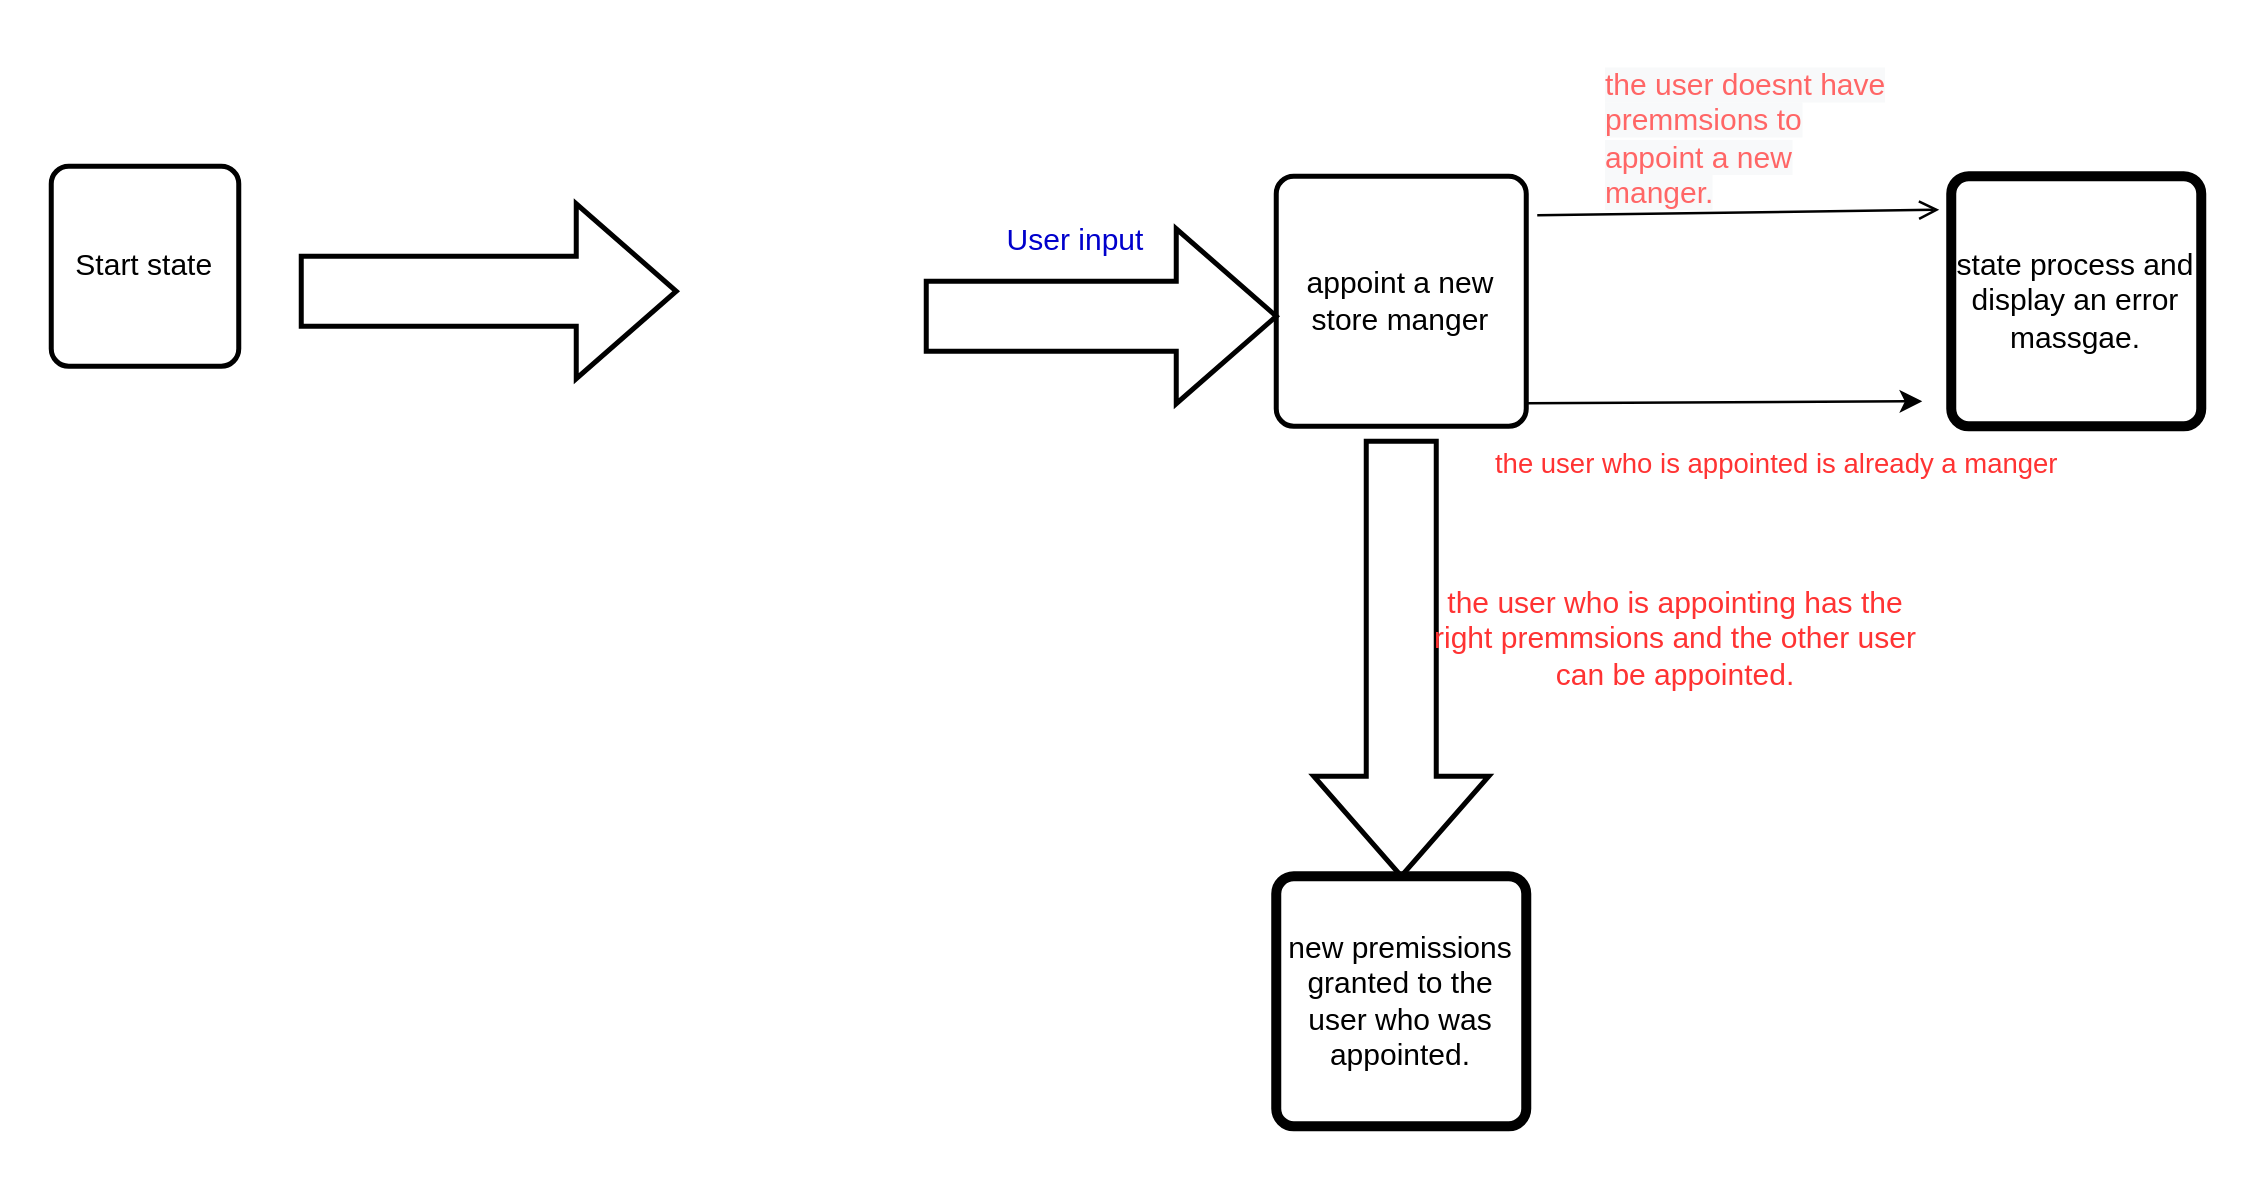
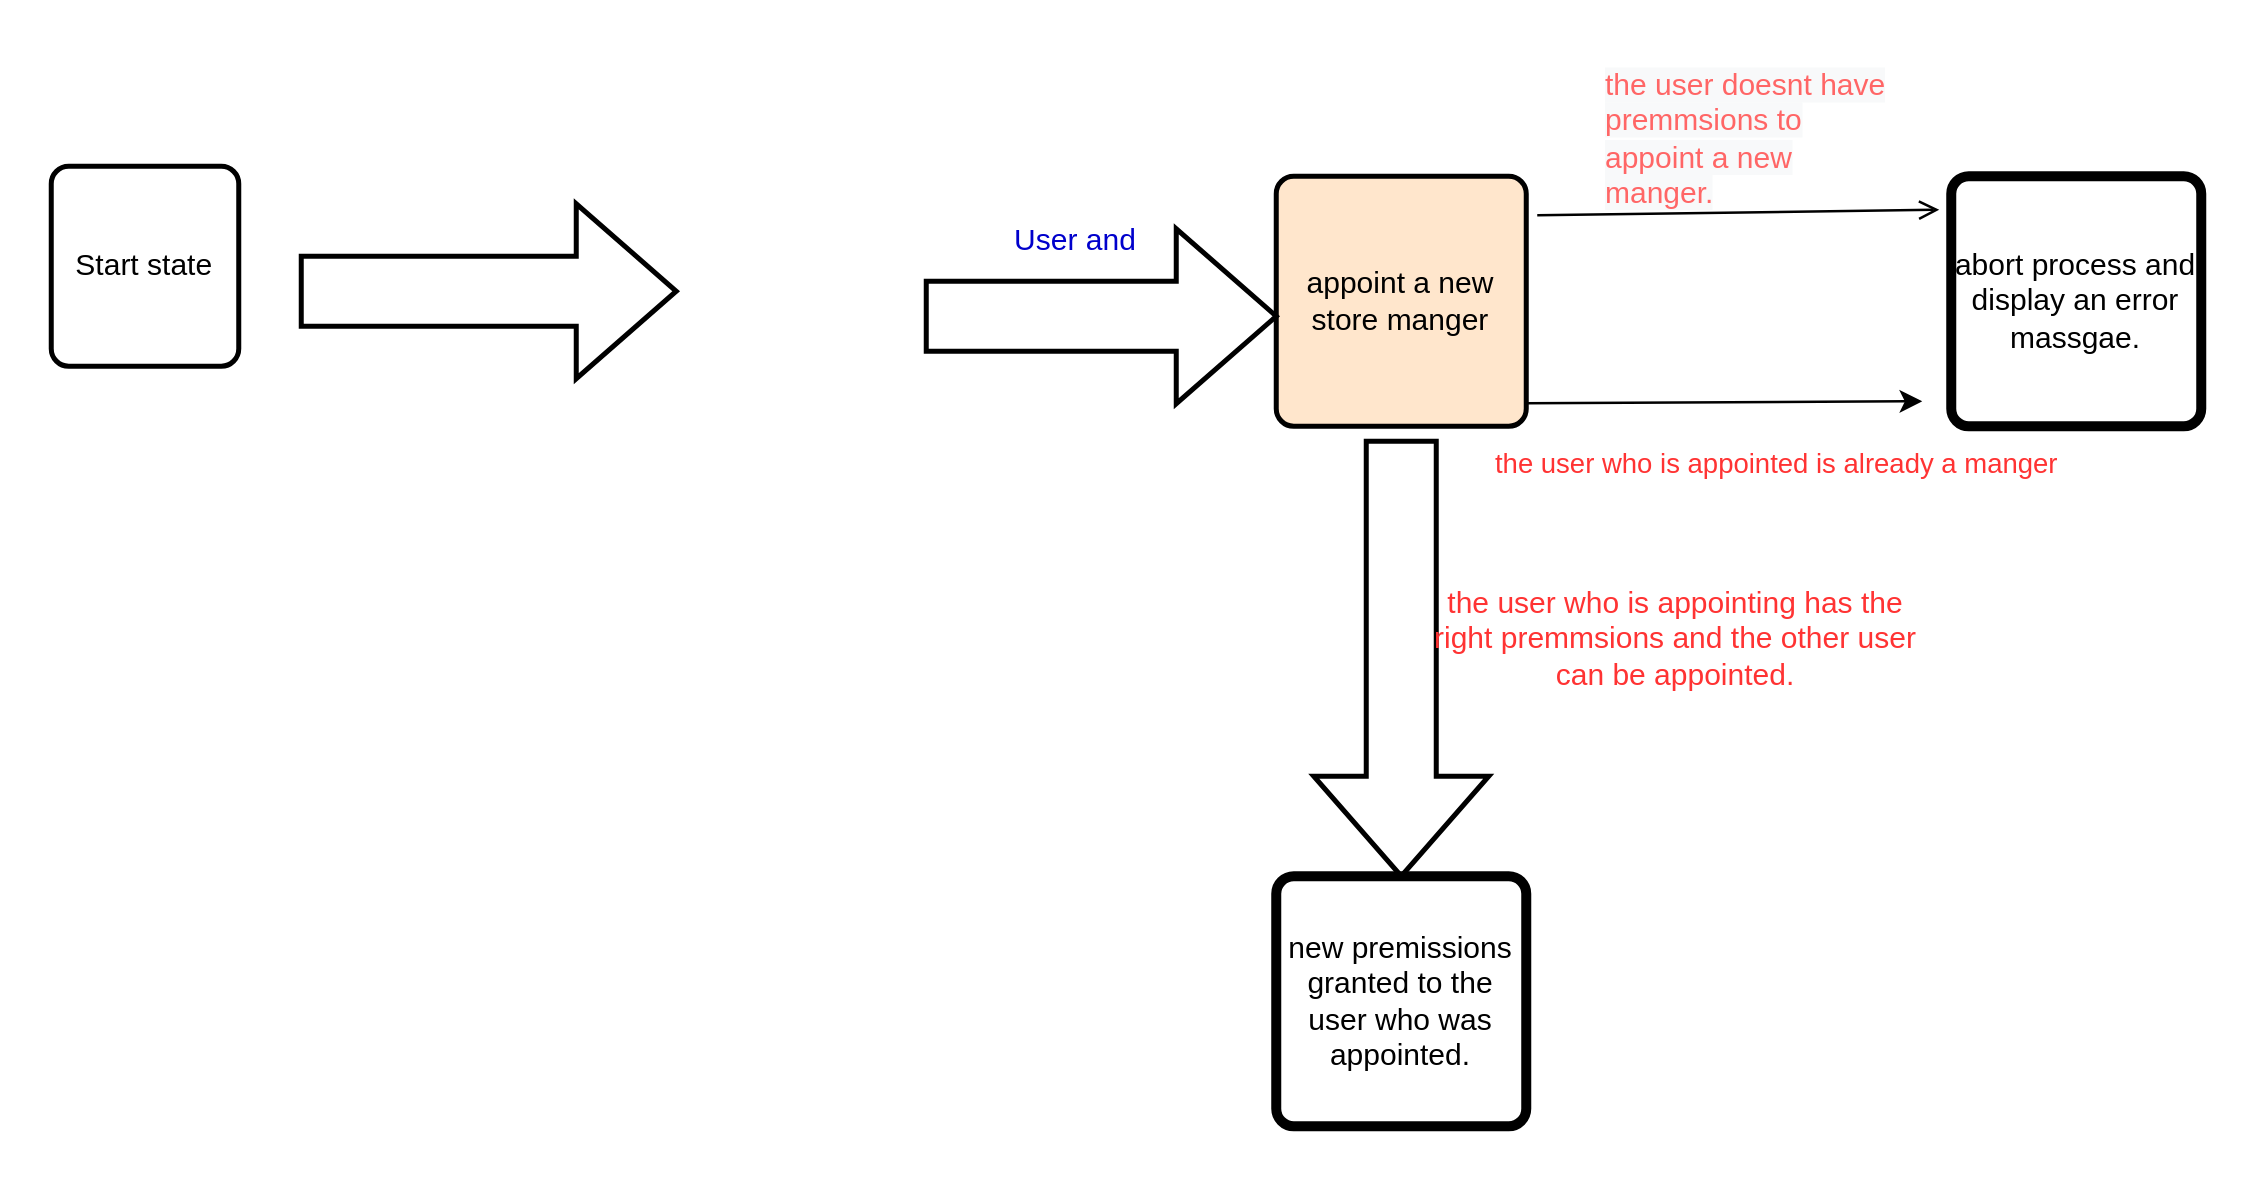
- <mxCell id="14" value="&lt;font color=&quot;#0000cc&quot;&gt;User input&lt;/font&gt;" style="text;html=1;strokeColor=none;fillColor=none;align=center;verticalAlign=middle;whiteSpace=wrap;rounded=0;fontColor=#FF3333;" vertex="1" parent="1"><mxGeometry x="400" y="81" width="60" height="30" as="geometry" /></mxCell>
+ <mxCell id="14" value="&lt;font color=&quot;#0000cc&quot;&gt;User and&lt;/font&gt;" style="text;html=1;strokeColor=none;fillColor=none;align=center;verticalAlign=middle;whiteSpace=wrap;rounded=0;fontColor=#FF3333;" vertex="1" parent="1"><mxGeometry x="400" y="81" width="60" height="30" as="geometry" /></mxCell>
- <mxCell id="4" value="appoint a new store manger" style="rounded=1;whiteSpace=wrap;html=1;absoluteArcSize=1;arcSize=14;strokeWidth=2;fontSize=12;" parent="1" vertex="1"><mxGeometry x="510" y="70" width="100" height="100" as="geometry" /></mxCell>
+ <mxCell id="4" value="appoint a new store manger" style="rounded=1;whiteSpace=wrap;html=1;absoluteArcSize=1;arcSize=14;strokeWidth=2;fontSize=12;fillColor=#ffe6cc;" parent="1" vertex="1"><mxGeometry x="510" y="70" width="100" height="100" as="geometry" /></mxCell>
- <mxCell id="6" value="state process and display an error massgae." style="rounded=1;whiteSpace=wrap;html=1;absoluteArcSize=1;arcSize=14;strokeWidth=4;fontSize=12;" parent="1" vertex="1"><mxGeometry x="780" y="70" width="100" height="100" as="geometry" /></mxCell>
+ <mxCell id="6" value="abort process and display an error massgae." style="rounded=1;whiteSpace=wrap;html=1;absoluteArcSize=1;arcSize=14;strokeWidth=4;fontSize=12;" parent="1" vertex="1"><mxGeometry x="780" y="70" width="100" height="100" as="geometry" /></mxCell>
